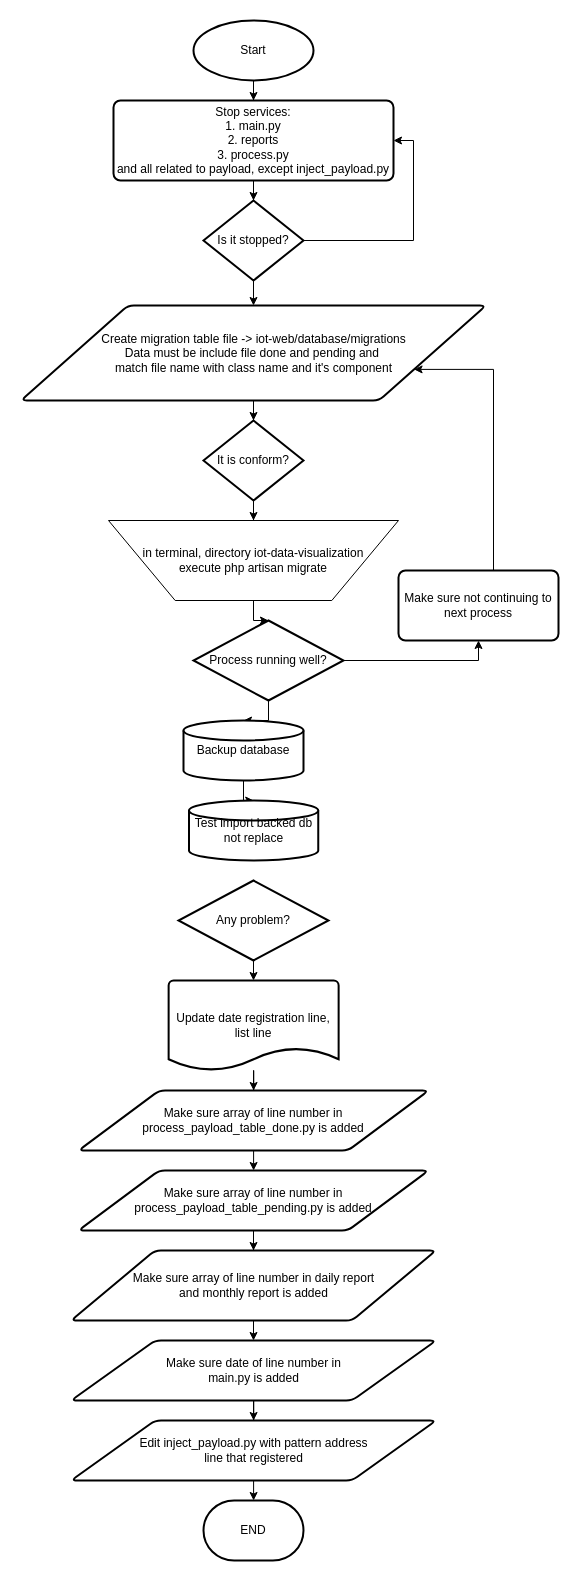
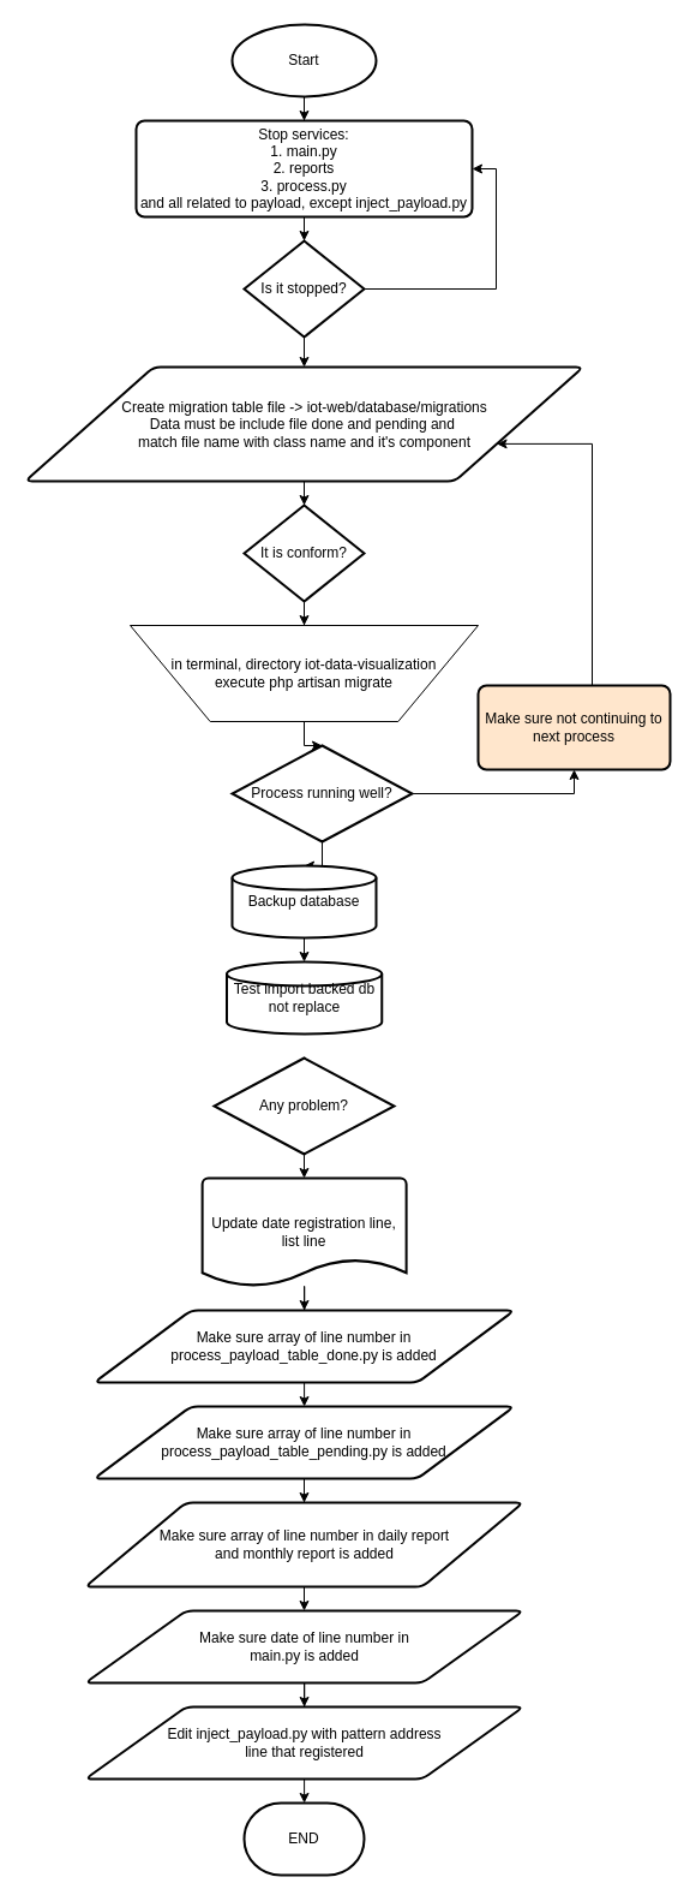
- <mxCell id="19" value="Make sure not continuing to next process" style="rounded=1;whiteSpace=wrap;html=1;absoluteArcSize=1;arcSize=14;strokeWidth=2;" vertex="1" parent="1"><mxGeometry x="398" y="570" width="160" height="70" as="geometry" /></mxCell>
+ <mxCell id="19" value="Make sure not continuing to next process" style="rounded=1;whiteSpace=wrap;html=1;absoluteArcSize=1;arcSize=14;strokeWidth=2;fillColor=#ffe6cc;" vertex="1" parent="1"><mxGeometry x="398" y="570" width="160" height="70" as="geometry" /></mxCell>
- <mxCell id="21" value="Backup database" style="strokeWidth=2;html=1;shape=mxgraph.flowchart.database;whiteSpace=wrap;" vertex="1" parent="1"><mxGeometry x="183" y="720" width="120" height="60" as="geometry" /></mxCell>
+ <mxCell id="21" value="Backup database" style="strokeWidth=2;html=1;shape=mxgraph.flowchart.database;whiteSpace=wrap;" vertex="1" parent="1"><mxGeometry x="193" y="720" width="120" height="60" as="geometry" /></mxCell>
